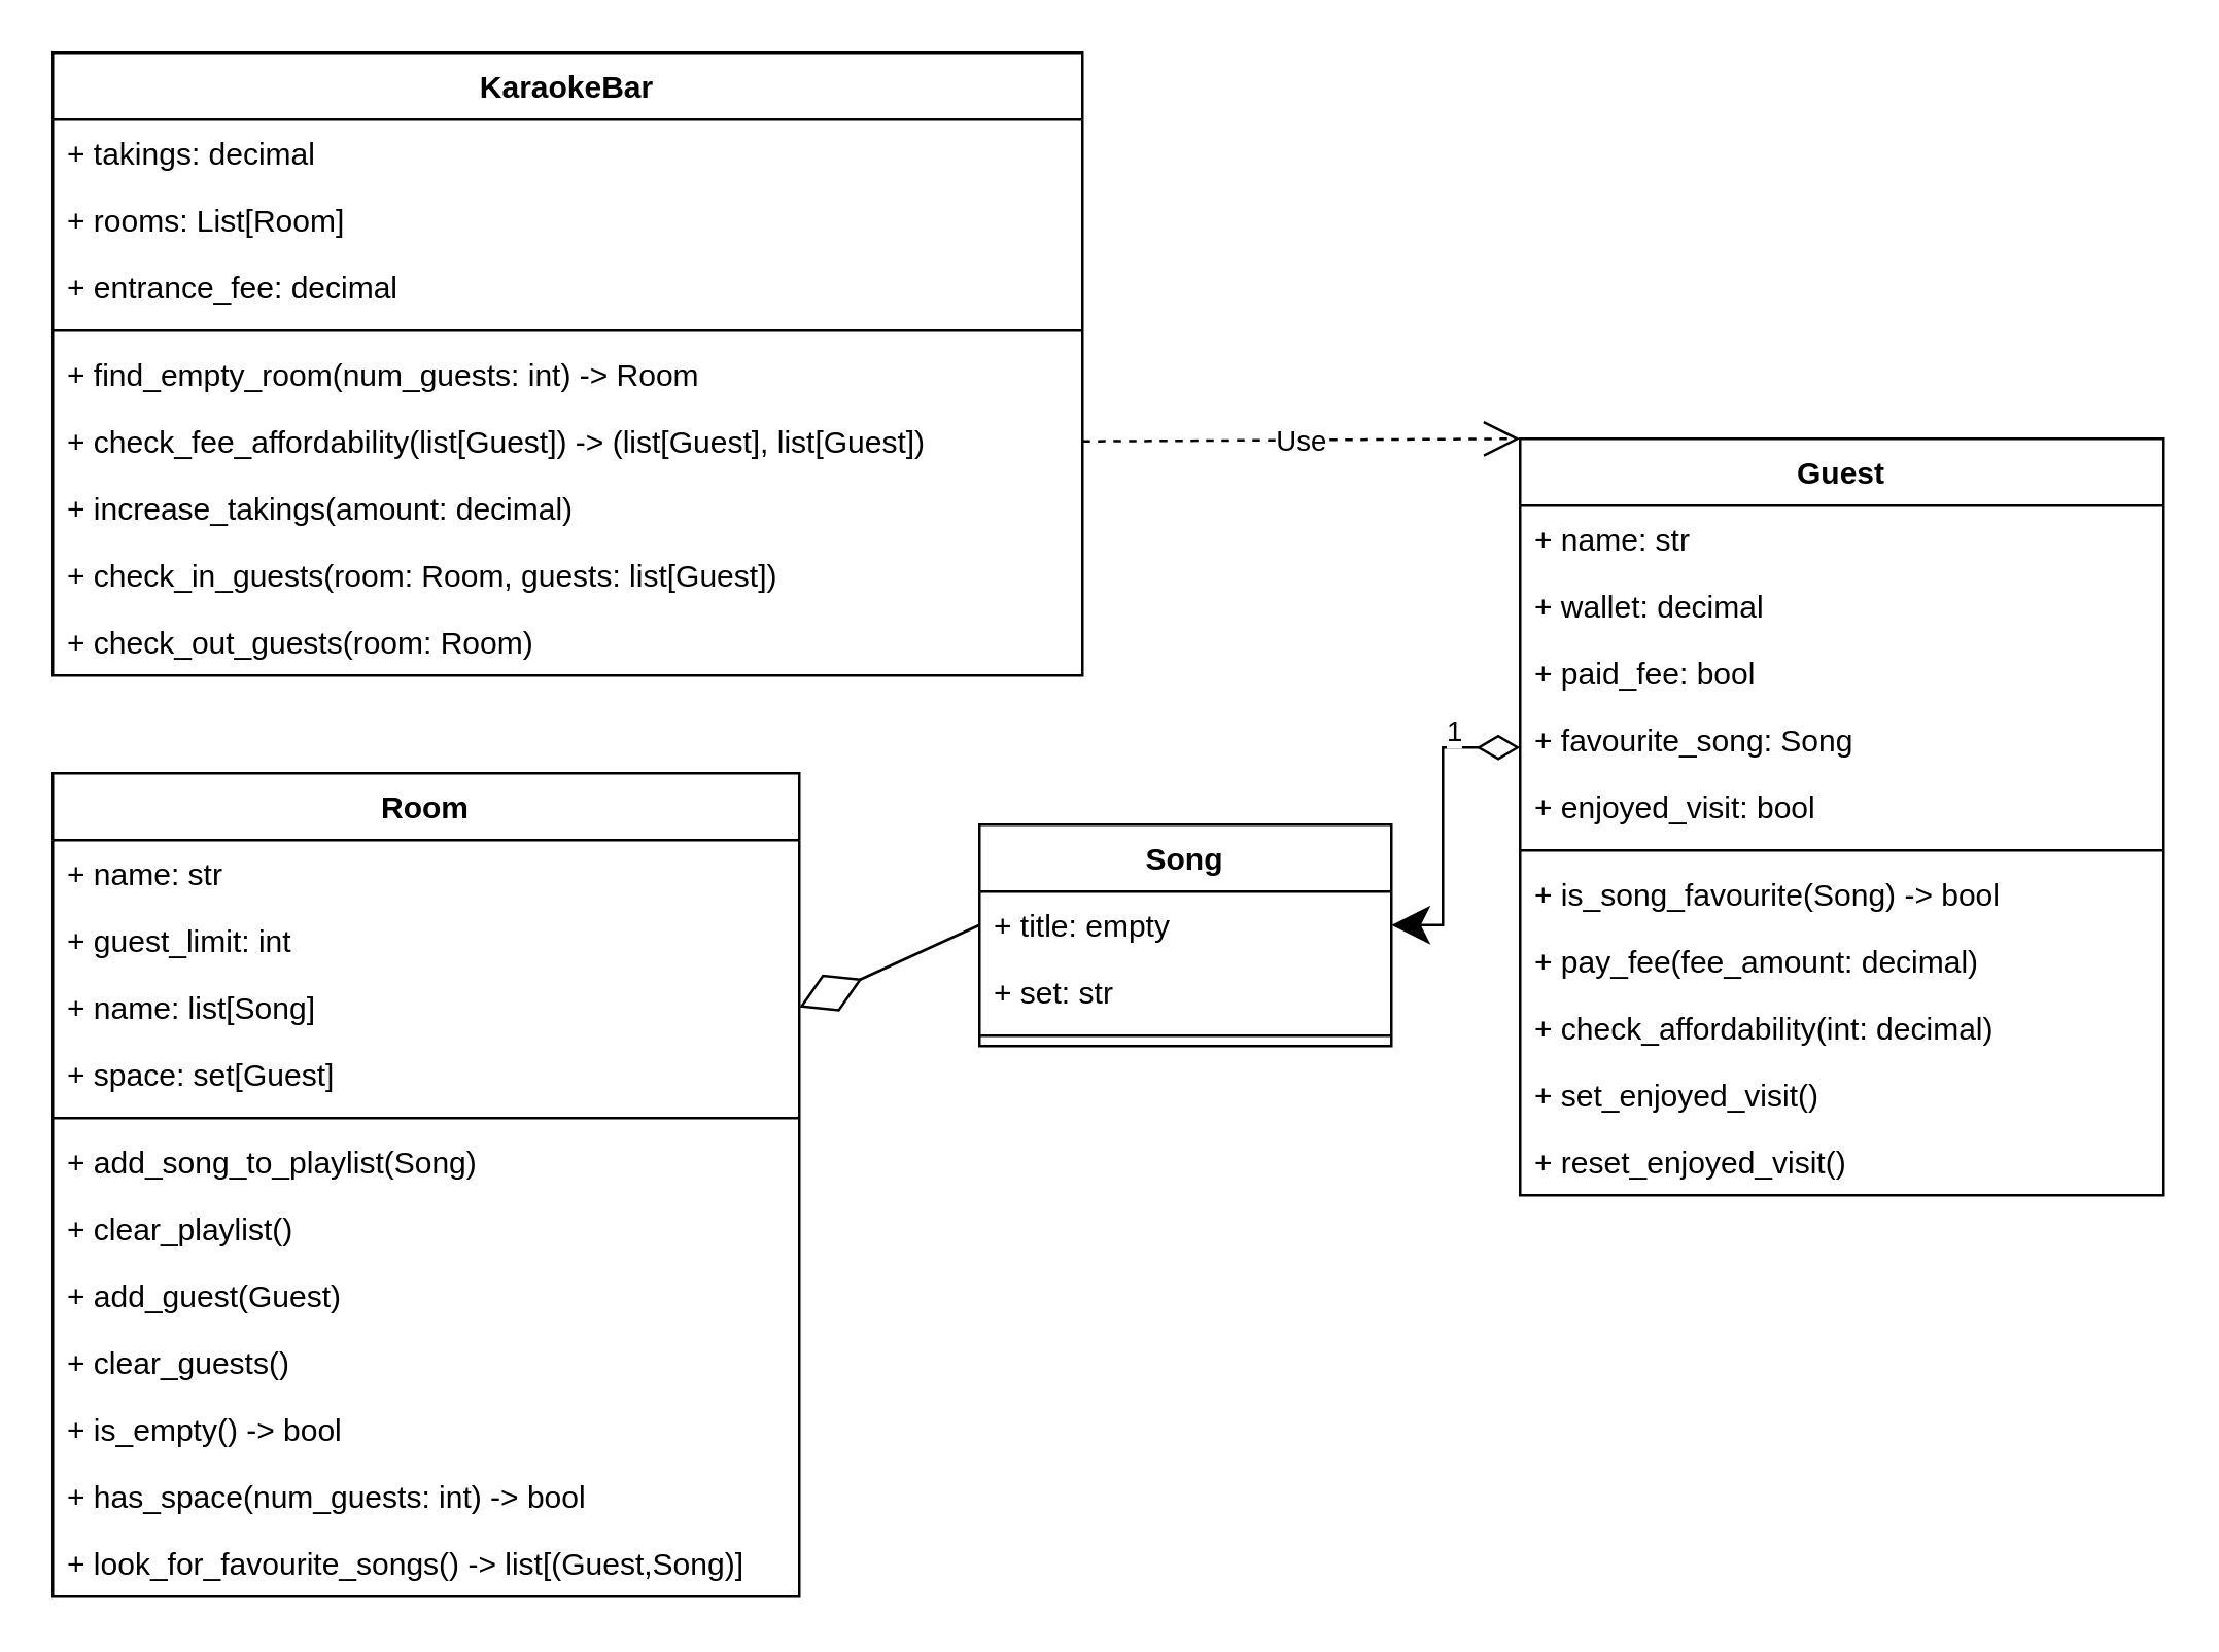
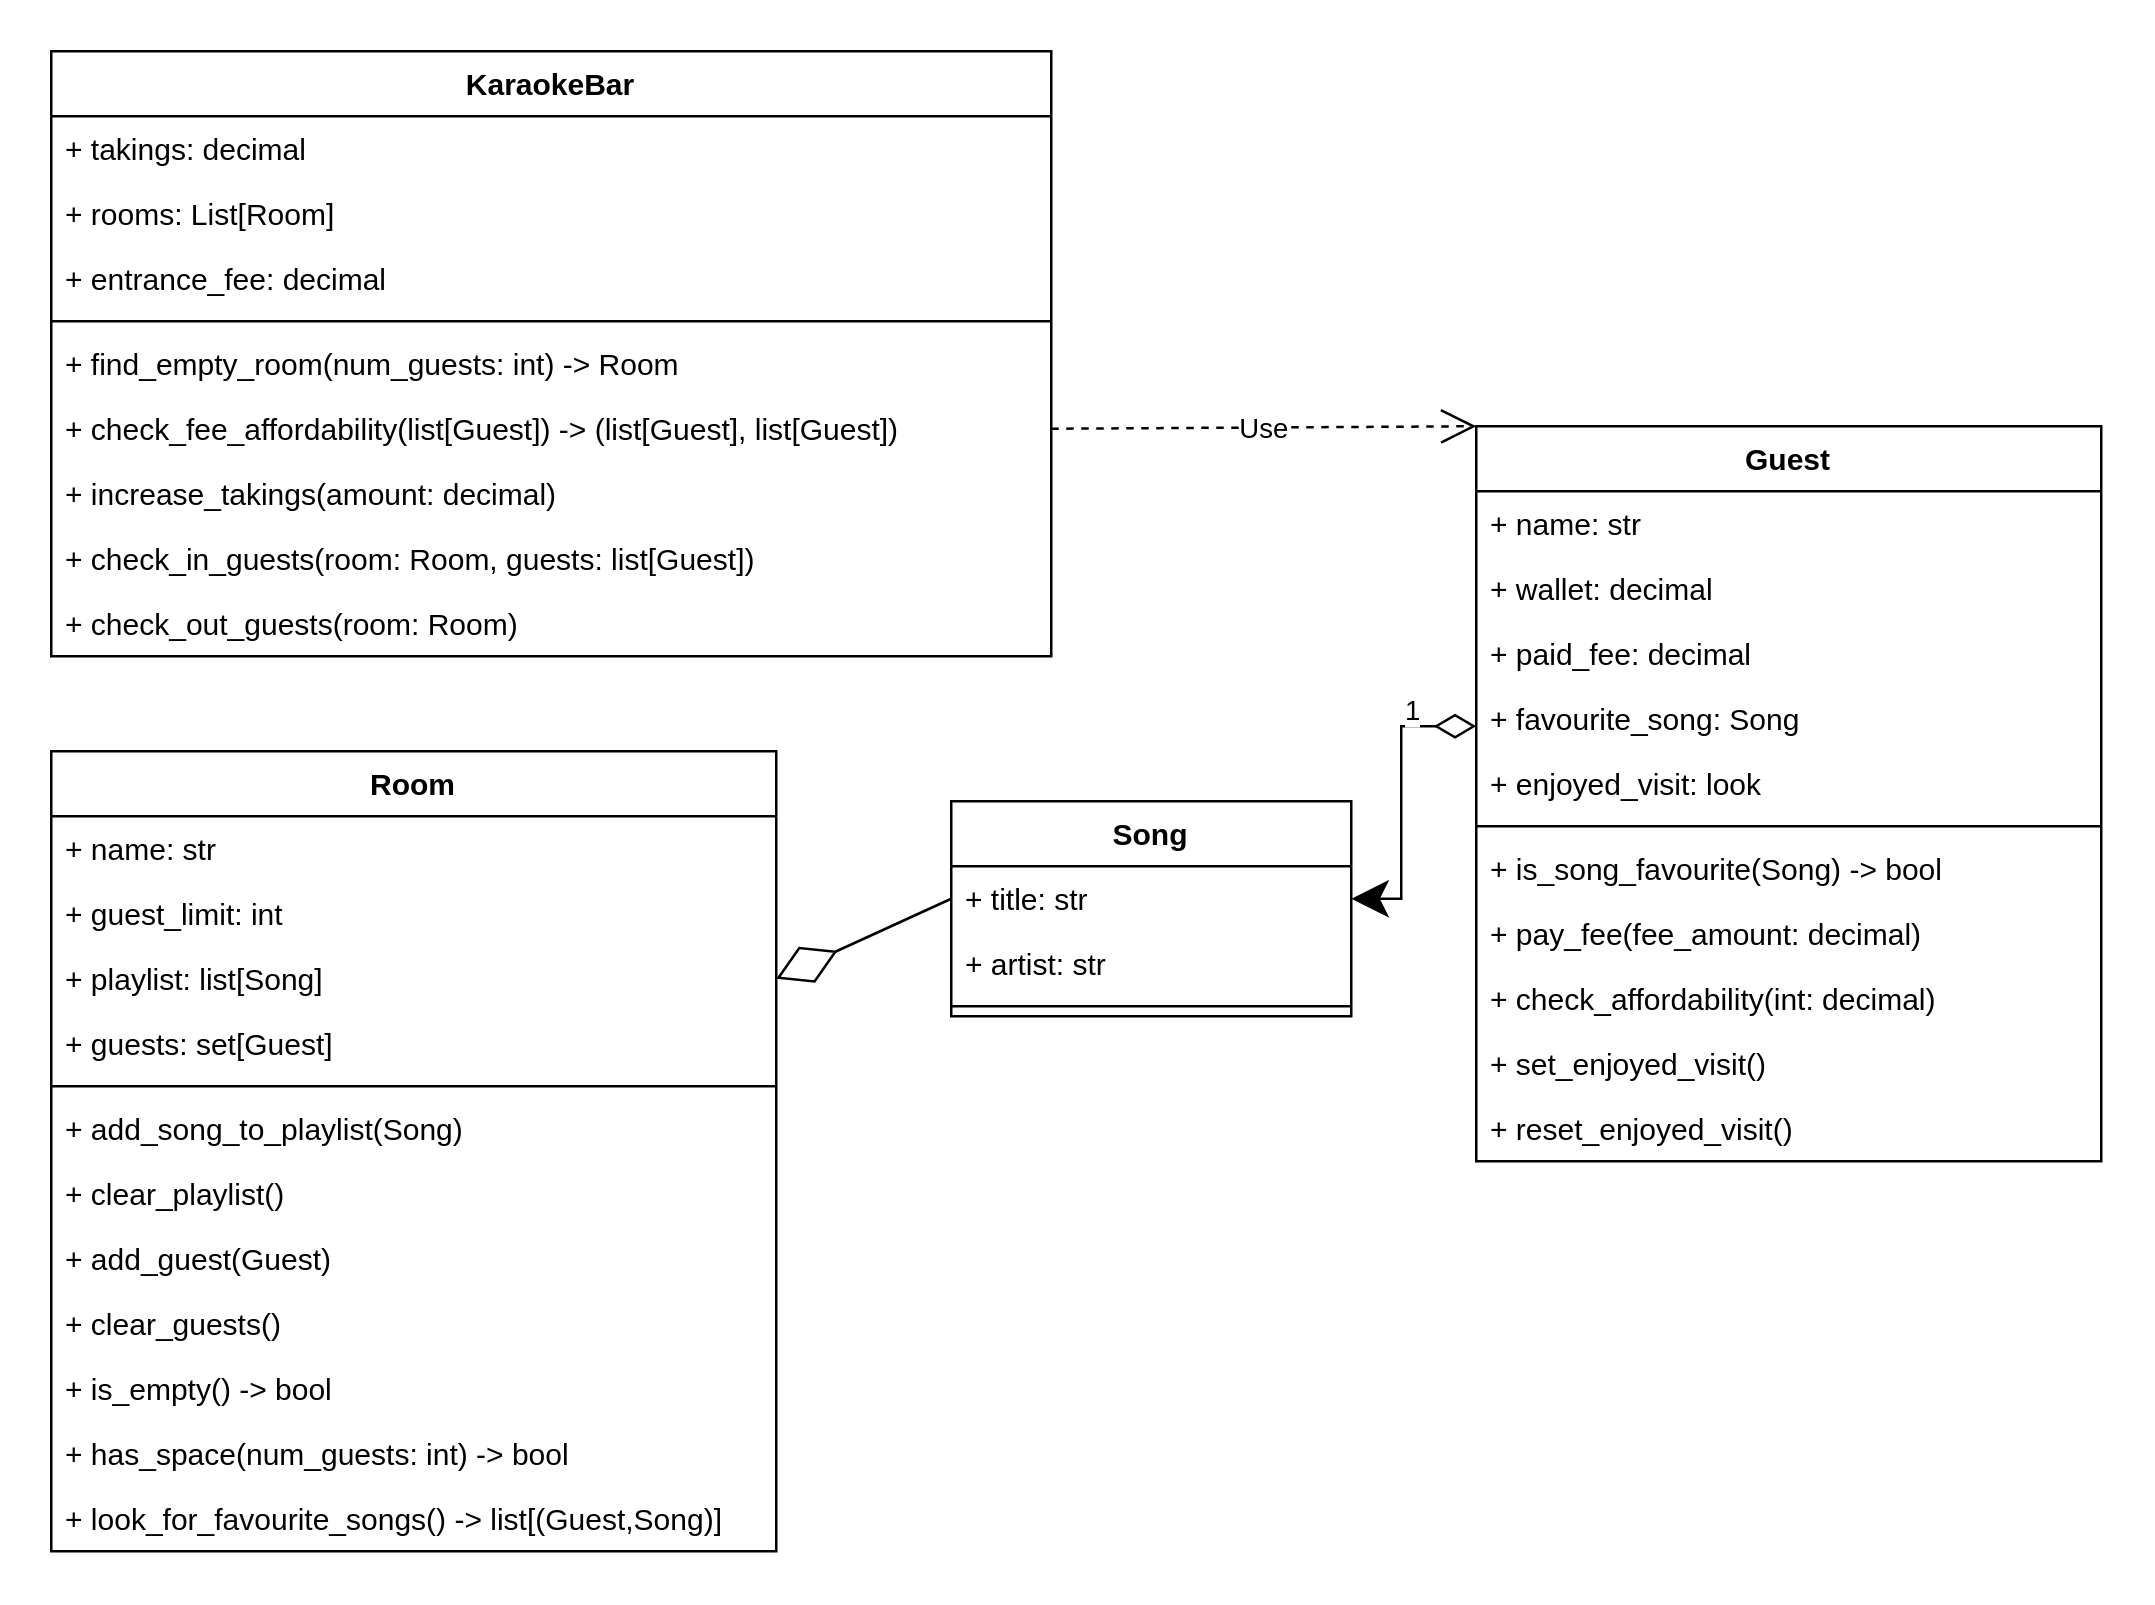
- <mxCell id="22" value="+ paid_fee: bool" style="text;strokeColor=none;fillColor=none;align=left;verticalAlign=top;spacingLeft=4;spacingRight=4;overflow=hidden;rotatable=0;points=[[0,0.5],[1,0.5]];portConstraint=eastwest;" parent="19" vertex="1"><mxGeometry y="78" width="250" height="26" as="geometry" /></mxCell>
+ <mxCell id="22" value="+ paid_fee: decimal" style="text;strokeColor=none;fillColor=none;align=left;verticalAlign=top;spacingLeft=4;spacingRight=4;overflow=hidden;rotatable=0;points=[[0,0.5],[1,0.5]];portConstraint=eastwest;" parent="19" vertex="1"><mxGeometry y="78" width="250" height="26" as="geometry" /></mxCell>
- <mxCell id="24" value="+ enjoyed_visit: bool" style="text;strokeColor=none;fillColor=none;align=left;verticalAlign=top;spacingLeft=4;spacingRight=4;overflow=hidden;rotatable=0;points=[[0,0.5],[1,0.5]];portConstraint=eastwest;" parent="19" vertex="1"><mxGeometry y="130" width="250" height="26" as="geometry" /></mxCell>
+ <mxCell id="24" value="+ enjoyed_visit: look" style="text;strokeColor=none;fillColor=none;align=left;verticalAlign=top;spacingLeft=4;spacingRight=4;overflow=hidden;rotatable=0;points=[[0,0.5],[1,0.5]];portConstraint=eastwest;" parent="19" vertex="1"><mxGeometry y="130" width="250" height="26" as="geometry" /></mxCell>
- <mxCell id="16" value="+ title: empty" style="text;strokeColor=none;fillColor=none;align=left;verticalAlign=top;spacingLeft=4;spacingRight=4;overflow=hidden;rotatable=0;points=[[0,0.5],[1,0.5]];portConstraint=eastwest;" parent="15" vertex="1"><mxGeometry y="26" width="160" height="26" as="geometry" /></mxCell>
+ <mxCell id="16" value="+ title: str" style="text;strokeColor=none;fillColor=none;align=left;verticalAlign=top;spacingLeft=4;spacingRight=4;overflow=hidden;rotatable=0;points=[[0,0.5],[1,0.5]];portConstraint=eastwest;" parent="15" vertex="1"><mxGeometry y="26" width="160" height="26" as="geometry" /></mxCell>
- <mxCell id="17" value="+ set: str" style="text;strokeColor=none;fillColor=none;align=left;verticalAlign=top;spacingLeft=4;spacingRight=4;overflow=hidden;rotatable=0;points=[[0,0.5],[1,0.5]];portConstraint=eastwest;" vertex="1" parent="15"><mxGeometry y="52" width="160" height="26" as="geometry" /></mxCell>
+ <mxCell id="17" value="+ artist: str" style="text;strokeColor=none;fillColor=none;align=left;verticalAlign=top;spacingLeft=4;spacingRight=4;overflow=hidden;rotatable=0;points=[[0,0.5],[1,0.5]];portConstraint=eastwest;" vertex="1" parent="15"><mxGeometry y="52" width="160" height="26" as="geometry" /></mxCell>
- <mxCell id="5" value="+ name: list[Song]" style="text;strokeColor=none;fillColor=none;align=left;verticalAlign=top;spacingLeft=4;spacingRight=4;overflow=hidden;rotatable=0;points=[[0,0.5],[1,0.5]];portConstraint=eastwest;" parent="2" vertex="1"><mxGeometry y="78" width="290" height="26" as="geometry" /></mxCell>
+ <mxCell id="5" value="+ playlist: list[Song]" style="text;strokeColor=none;fillColor=none;align=left;verticalAlign=top;spacingLeft=4;spacingRight=4;overflow=hidden;rotatable=0;points=[[0,0.5],[1,0.5]];portConstraint=eastwest;" parent="2" vertex="1"><mxGeometry y="78" width="290" height="26" as="geometry" /></mxCell>
- <mxCell id="6" value="+ space: set[Guest]" style="text;strokeColor=none;fillColor=none;align=left;verticalAlign=top;spacingLeft=4;spacingRight=4;overflow=hidden;rotatable=0;points=[[0,0.5],[1,0.5]];portConstraint=eastwest;" parent="2" vertex="1"><mxGeometry y="104" width="290" height="26" as="geometry" /></mxCell>
+ <mxCell id="6" value="+ guests: set[Guest]" style="text;strokeColor=none;fillColor=none;align=left;verticalAlign=top;spacingLeft=4;spacingRight=4;overflow=hidden;rotatable=0;points=[[0,0.5],[1,0.5]];portConstraint=eastwest;" parent="2" vertex="1"><mxGeometry y="104" width="290" height="26" as="geometry" /></mxCell>
